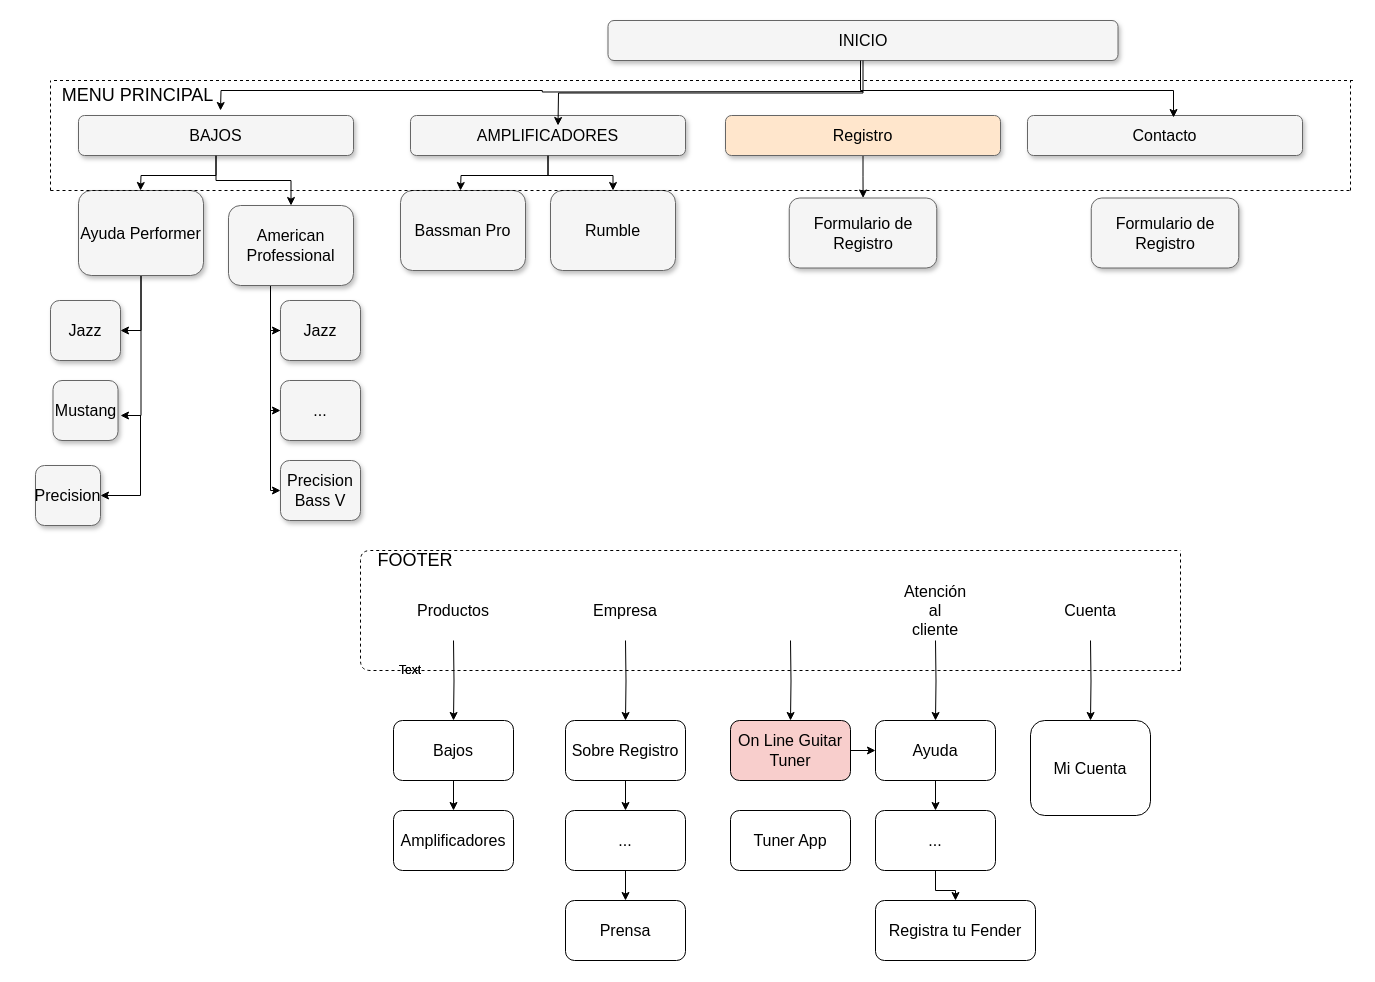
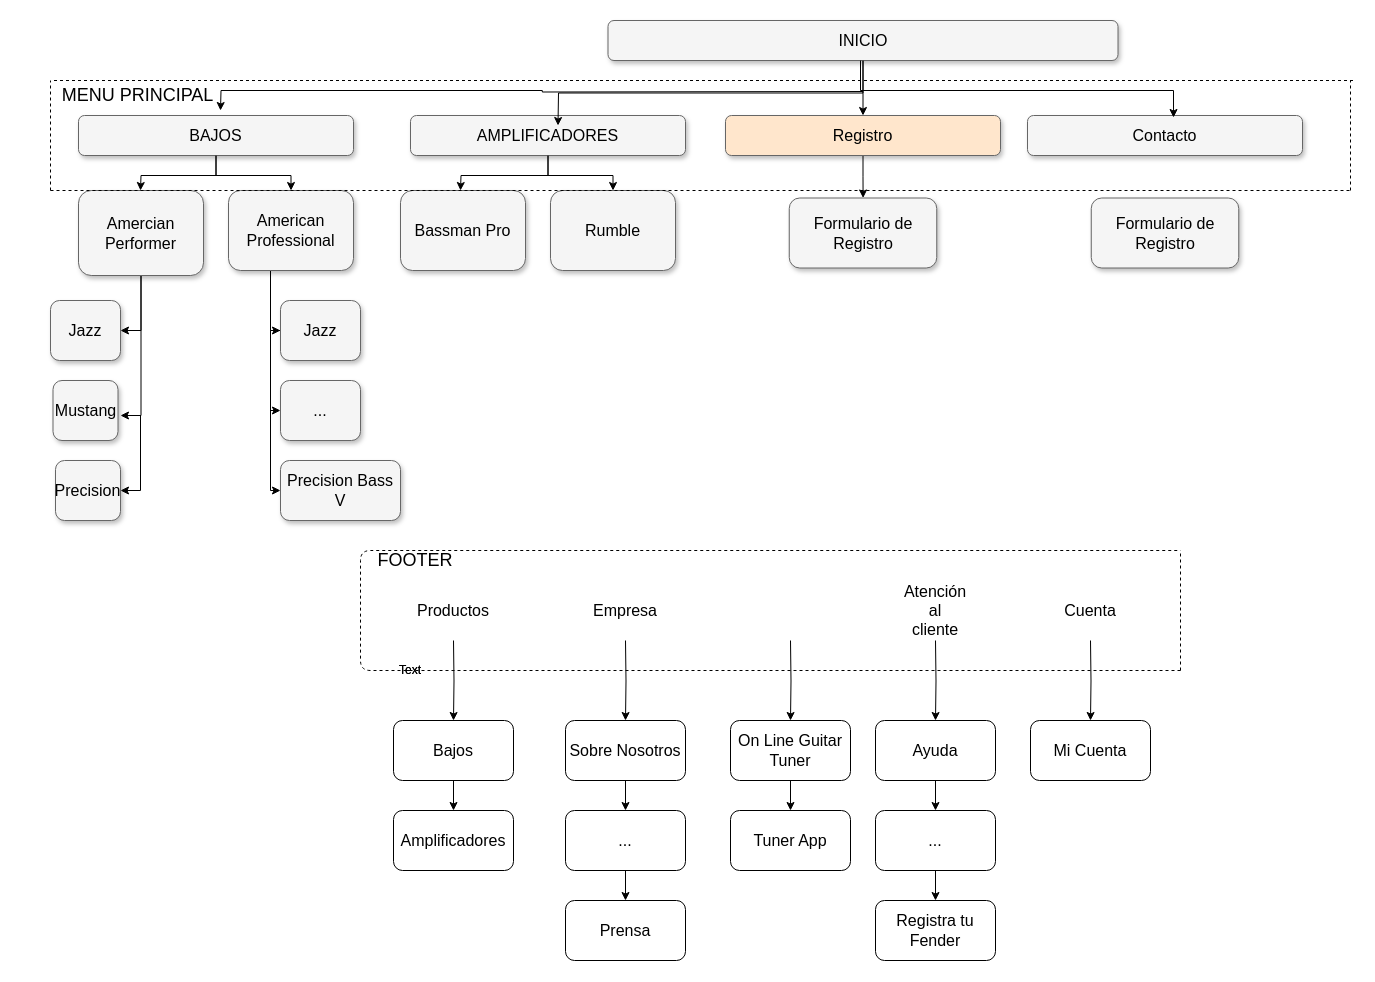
+ <mxCell id="2" value="" style="edgeStyle=orthogonalEdgeStyle;rounded=0;orthogonalLoop=1;jettySize=auto;html=1;" parent="1" source="3" target="7" edge="1"><mxGeometry relative="1" as="geometry" /></mxCell>
- <mxCell id="15" value="Ayuda Performer" style="whiteSpace=wrap;html=1;rounded=1;shadow=1;strokeWidth=1;fontSize=16;align=center;fillColor=#f5f5f5;strokeColor=#666666;" parent="1" vertex="1"><mxGeometry x="78" y="190" width="125" height="85" as="geometry" /></mxCell>
+ <mxCell id="15" value="Amercian Performer" style="whiteSpace=wrap;html=1;rounded=1;shadow=1;strokeWidth=1;fontSize=16;align=center;fillColor=#f5f5f5;strokeColor=#666666;" parent="1" vertex="1"><mxGeometry x="78" y="190" width="125" height="85" as="geometry" /></mxCell>
- <mxCell id="17" value="American Professional" style="whiteSpace=wrap;html=1;rounded=1;shadow=1;strokeWidth=1;fontSize=16;align=center;fillColor=#f5f5f5;strokeColor=#666666;" parent="1" vertex="1"><mxGeometry x="228" y="205" width="125" height="80" as="geometry" /></mxCell>
+ <mxCell id="17" value="American Professional" style="whiteSpace=wrap;html=1;rounded=1;shadow=1;strokeWidth=1;fontSize=16;align=center;fillColor=#f5f5f5;strokeColor=#666666;" parent="1" vertex="1"><mxGeometry x="228" y="190" width="125" height="80" as="geometry" /></mxCell>
- <mxCell id="26" value="Precision Bass V" style="whiteSpace=wrap;html=1;rounded=1;shadow=1;fontSize=16;strokeColor=#666666;strokeWidth=1;fillColor=#f5f5f5;" parent="1" vertex="1"><mxGeometry x="280" y="460" width="80" height="60" as="geometry" /></mxCell>
+ <mxCell id="26" value="Precision Bass V" style="whiteSpace=wrap;html=1;rounded=1;shadow=1;fontSize=16;strokeColor=#666666;strokeWidth=1;fillColor=#f5f5f5;" parent="1" vertex="1"><mxGeometry x="280" y="460" width="120" height="60" as="geometry" /></mxCell>
- <mxCell id="21" value="Precision" style="whiteSpace=wrap;html=1;rounded=1;shadow=1;fontSize=16;strokeColor=#666666;strokeWidth=1;fillColor=#f5f5f5;" parent="1" vertex="1"><mxGeometry x="35" y="465" width="65" height="60" as="geometry" /></mxCell>
+ <mxCell id="21" value="Precision" style="whiteSpace=wrap;html=1;rounded=1;shadow=1;fontSize=16;strokeColor=#666666;strokeWidth=1;fillColor=#f5f5f5;" parent="1" vertex="1"><mxGeometry x="55" y="460" width="65" height="60" as="geometry" /></mxCell>
- <mxCell id="45" value="&lt;font style=&quot;font-size: 16px&quot;&gt;Sobre Registro&lt;/font&gt;" style="whiteSpace=wrap;html=1;rounded=1;" parent="1" vertex="1"><mxGeometry x="565" y="720" width="120" height="60" as="geometry" /></mxCell>
+ <mxCell id="45" value="&lt;font style=&quot;font-size: 16px&quot;&gt;Sobre Nosotros&lt;/font&gt;" style="whiteSpace=wrap;html=1;rounded=1;" parent="1" vertex="1"><mxGeometry x="565" y="720" width="120" height="60" as="geometry" /></mxCell>
- <mxCell id="57" value="&lt;font style=&quot;font-size: 16px&quot;&gt;On Line Guitar Tuner&lt;/font&gt;" style="whiteSpace=wrap;html=1;rounded=1;fillColor=#f8cecc;" parent="1" vertex="1"><mxGeometry x="730" y="720" width="120" height="60" as="geometry" /></mxCell>
+ <mxCell id="57" value="&lt;font style=&quot;font-size: 16px&quot;&gt;On Line Guitar Tuner&lt;/font&gt;" style="whiteSpace=wrap;html=1;rounded=1;" parent="1" vertex="1"><mxGeometry x="730" y="720" width="120" height="60" as="geometry" /></mxCell>
- <mxCell id="56" value="" style="edgeStyle=orthogonalEdgeStyle;rounded=0;orthogonalLoop=1;jettySize=auto;html=1;" parent="1" source="57" target="51" edge="1"><mxGeometry relative="1" as="geometry" /></mxCell>
+ <mxCell id="56" value="" style="edgeStyle=orthogonalEdgeStyle;rounded=0;orthogonalLoop=1;jettySize=auto;html=1;" parent="1" source="57" target="58" edge="1"><mxGeometry relative="1" as="geometry" /></mxCell>
- <mxCell id="60" value="&lt;font style=&quot;font-size: 16px&quot;&gt;Mi Cuenta&lt;/font&gt;" style="whiteSpace=wrap;html=1;rounded=1;" parent="1" vertex="1"><mxGeometry x="1030" y="720" width="120" height="95" as="geometry" /></mxCell>
+ <mxCell id="60" value="&lt;font style=&quot;font-size: 16px&quot;&gt;Mi Cuenta&lt;/font&gt;" style="whiteSpace=wrap;html=1;rounded=1;" parent="1" vertex="1"><mxGeometry x="1030" y="720" width="120" height="60" as="geometry" /></mxCell>
- <mxCell id="54" value="&lt;font style=&quot;font-size: 16px&quot;&gt;Registra tu Fender&lt;/font&gt;" style="whiteSpace=wrap;html=1;rounded=1;" parent="1" vertex="1"><mxGeometry x="875" y="900" width="160" height="60" as="geometry" /></mxCell>
+ <mxCell id="54" value="&lt;font style=&quot;font-size: 16px&quot;&gt;Registra tu Fender&lt;/font&gt;" style="whiteSpace=wrap;html=1;rounded=1;" parent="1" vertex="1"><mxGeometry x="875" y="900" width="120" height="60" as="geometry" /></mxCell>
